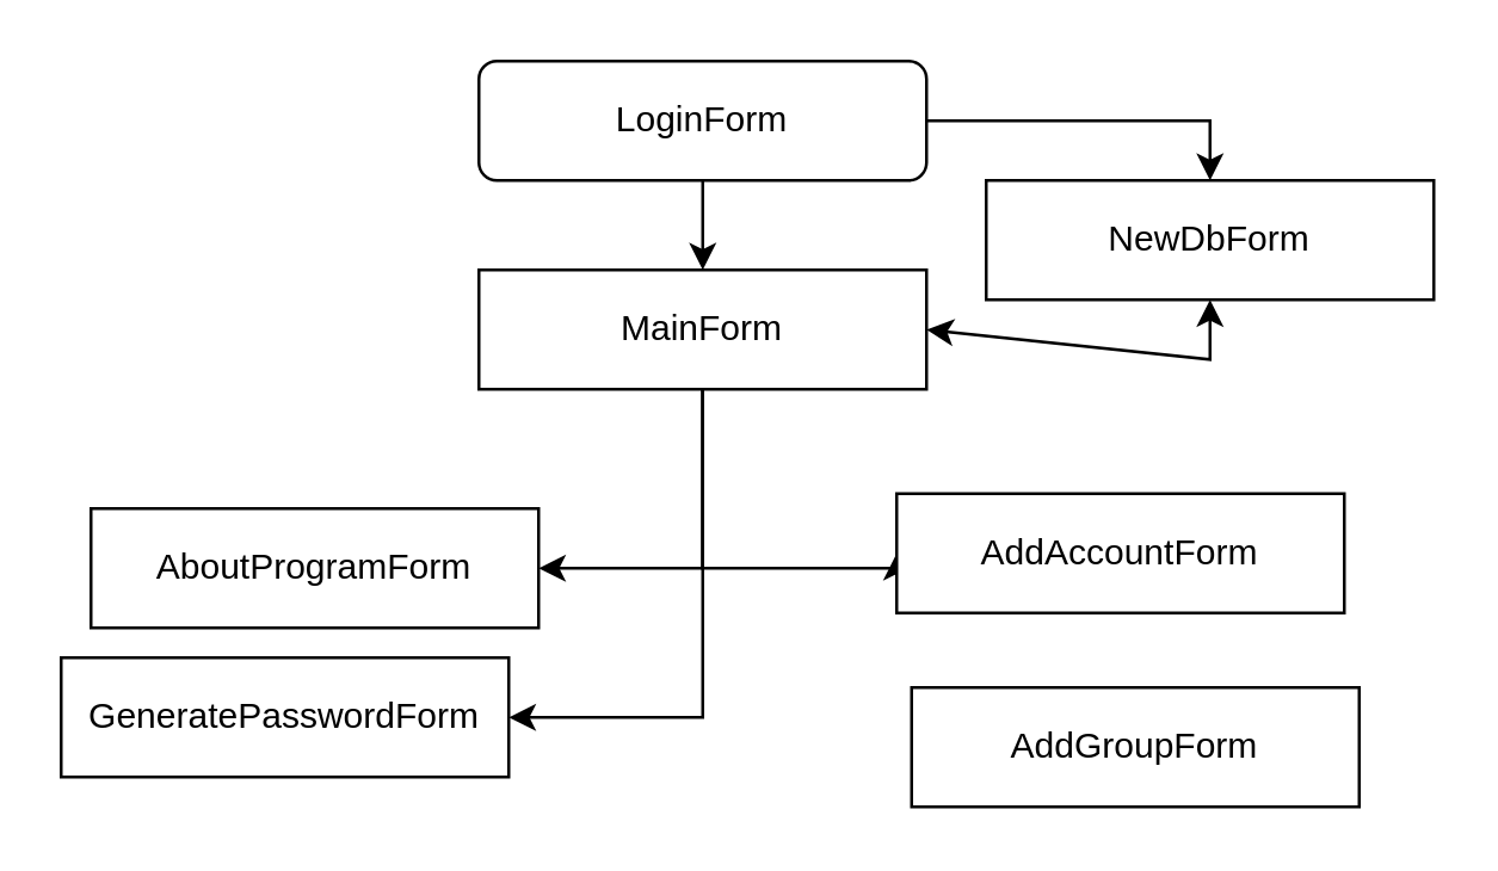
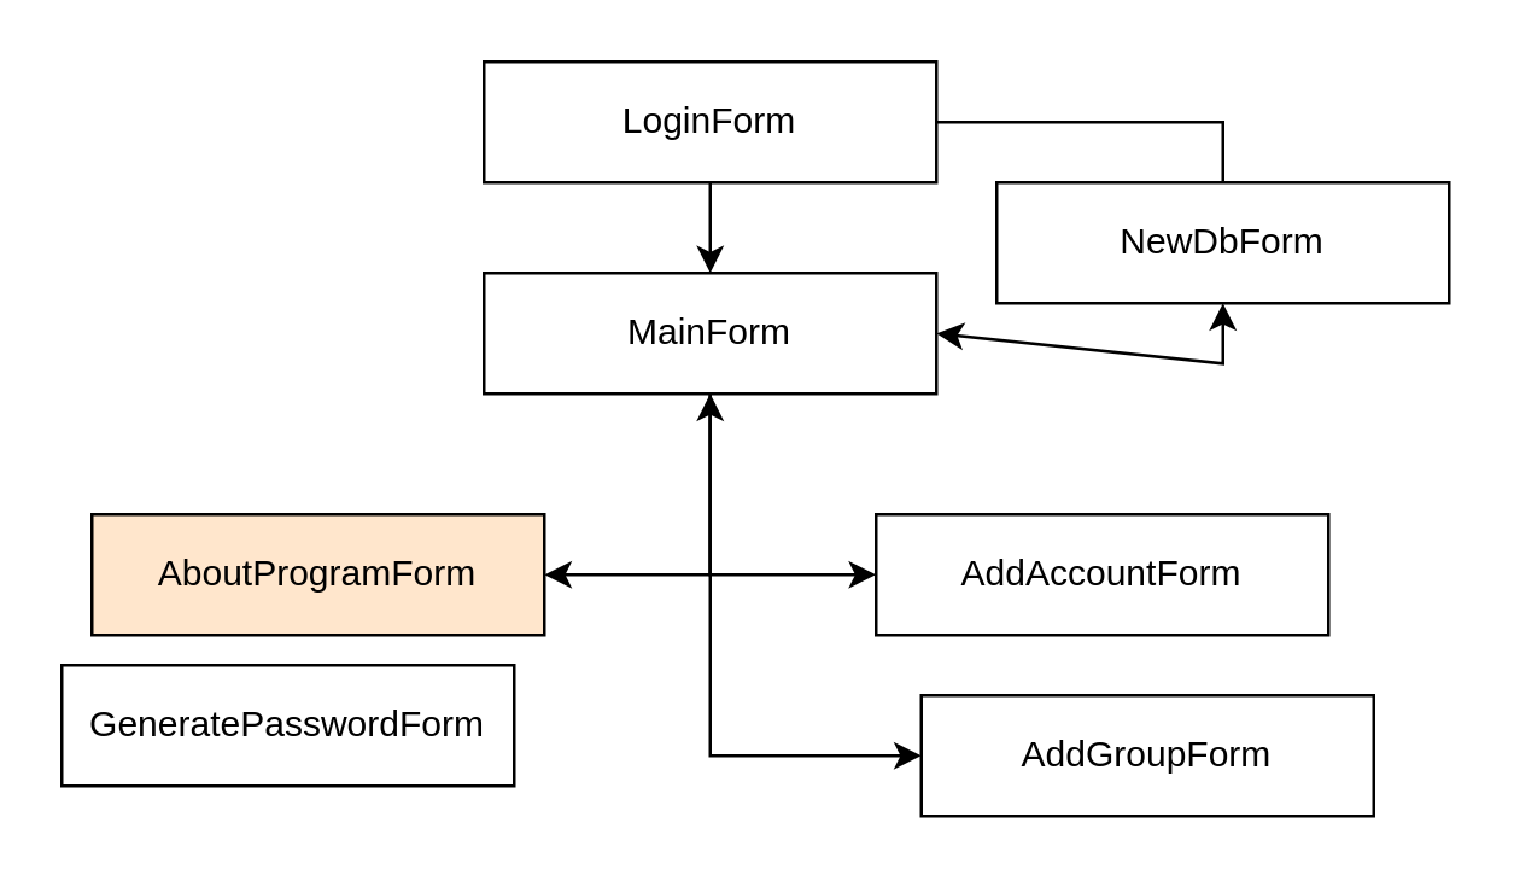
- <mxCell id="3" value="LoginForm" style="whiteSpace=wrap;html=1;rounded=1;" vertex="1" parent="1"><mxGeometry x="160" y="20" width="150" height="40" as="geometry" /></mxCell>
+ <mxCell id="3" value="LoginForm" style="rounded=0;whiteSpace=wrap;html=1;" vertex="1" parent="1"><mxGeometry x="160" y="20" width="150" height="40" as="geometry" /></mxCell>
- <mxCell id="11" value="" style="endArrow=classic;html=1;rounded=0;exitX=1;exitY=0.5;exitDx=0;exitDy=0;entryX=0.5;entryY=0;entryDx=0;entryDy=0;" edge="1" parent="1" source="3" target="4"><mxGeometry width="50" height="50" relative="1" as="geometry"><mxPoint x="330" y="30" as="sourcePoint" /><mxPoint x="380" y="-20" as="targetPoint" /><Array as="points"><mxPoint x="405" y="40" /></Array></mxGeometry></mxCell>
+ <mxCell id="11" value="" style="endArrow=none;html=1;rounded=0;exitX=1;exitY=0.5;exitDx=0;exitDy=0;entryX=0.5;entryY=0;entryDx=0;entryDy=0;" edge="1" parent="1" source="3" target="4"><mxGeometry width="50" height="50" relative="1" as="geometry"><mxPoint x="330" y="30" as="sourcePoint" /><mxPoint x="380" y="-20" as="targetPoint" /><Array as="points"><mxPoint x="405" y="40" /></Array></mxGeometry></mxCell>
- <mxCell id="10" value="AddAccountForm" style="rounded=0;whiteSpace=wrap;html=1;" vertex="1" parent="1"><mxGeometry x="300" y="165" width="150" height="40" as="geometry" /></mxCell>
+ <mxCell id="10" value="AddAccountForm" style="rounded=0;whiteSpace=wrap;html=1;" vertex="1" parent="1"><mxGeometry x="290" y="170" width="150" height="40" as="geometry" /></mxCell>
- <mxCell id="15" value="AboutProgramForm" style="rounded=0;whiteSpace=wrap;html=1;" vertex="1" parent="1"><mxGeometry x="30" y="170" width="150" height="40" as="geometry" /></mxCell>
+ <mxCell id="15" value="AboutProgramForm" style="rounded=0;whiteSpace=wrap;html=1;fillColor=#ffe6cc;" vertex="1" parent="1"><mxGeometry x="30" y="170" width="150" height="40" as="geometry" /></mxCell>
- <mxCell id="5" style="edgeStyle=orthogonalEdgeStyle;rounded=0;orthogonalLoop=1;jettySize=auto;html=1;exitX=0.5;exitY=1;exitDx=0;exitDy=0;entryX=1;entryY=0.5;entryDx=0;entryDy=0;startArrow=none;startFill=0;" edge="1" parent="1" source="9" target="14"><mxGeometry relative="1" as="geometry" /></mxCell>
+ <mxCell id="8" style="edgeStyle=orthogonalEdgeStyle;rounded=0;orthogonalLoop=1;jettySize=auto;html=1;entryX=0;entryY=0.5;entryDx=0;entryDy=0;startArrow=classic;startFill=1;" edge="1" parent="1" source="9" target="13"><mxGeometry relative="1" as="geometry" /></mxCell>
